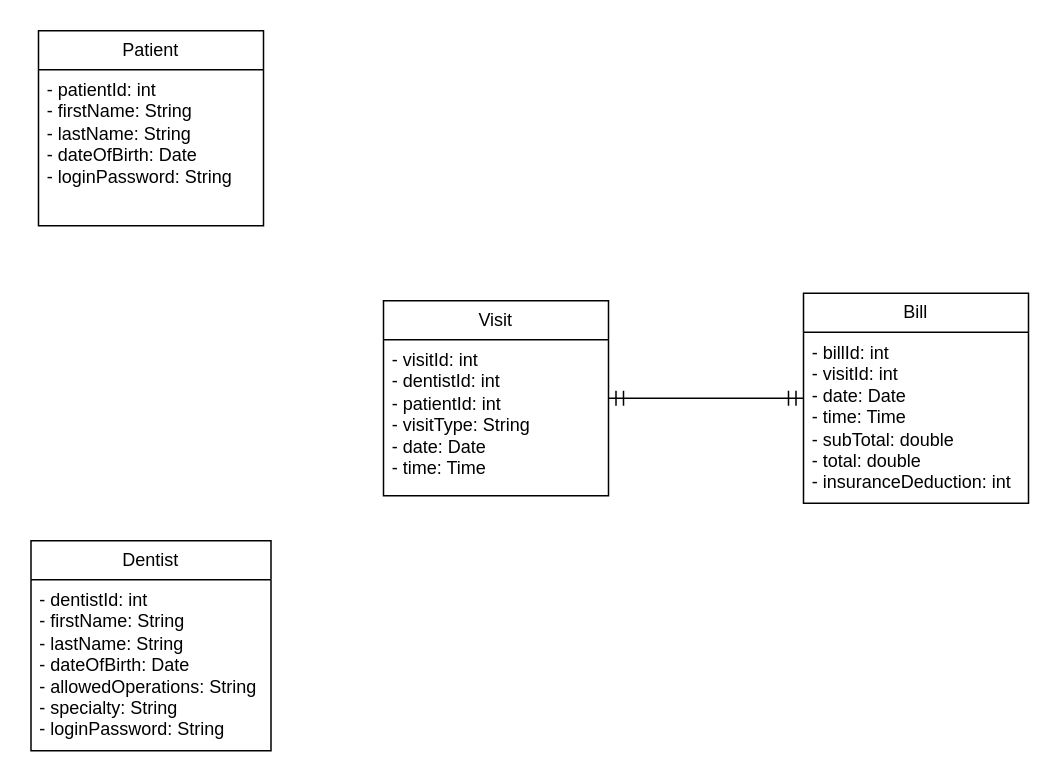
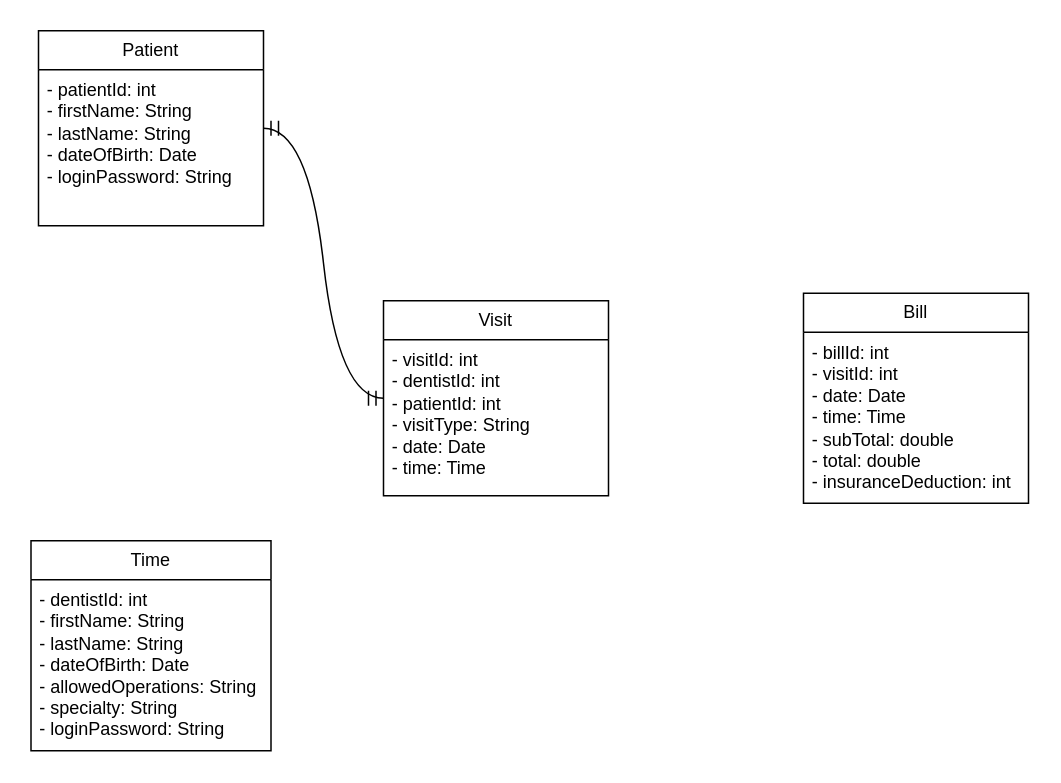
+ <mxCell id="12" value="" style="edgeStyle=entityRelationEdgeStyle;fontSize=12;html=1;endArrow=ERmandOne;startArrow=ERmandOne;rounded=0;startSize=8;endSize=8;curved=1;" parent="1" source="5" target="7" edge="1"><mxGeometry width="100" height="100" relative="1" as="geometry"><mxPoint x="265" y="275" as="sourcePoint" /><mxPoint x="235" y="432" as="targetPoint" /></mxGeometry></mxCell>
- <mxCell id="9" value="" style="edgeStyle=entityRelationEdgeStyle;fontSize=12;html=1;endArrow=ERmandOne;startArrow=ERmandOne;rounded=0;startSize=8;endSize=8;curved=1;" parent="1" source="3" target="5" edge="1"><mxGeometry width="100" height="100" relative="1" as="geometry"><mxPoint x="345" y="540" as="sourcePoint" /><mxPoint x="445" y="440" as="targetPoint" /></mxGeometry></mxCell>
- <mxCell id="10" value="Dentist" style="swimlane;fontStyle=0;childLayout=stackLayout;horizontal=1;startSize=26;fillColor=none;horizontalStack=0;resizeParent=1;resizeParentMax=0;resizeLast=0;collapsible=1;marginBottom=0;whiteSpace=wrap;html=1;" parent="1" vertex="1"><mxGeometry x="20" y="360" width="160" height="140" as="geometry" /></mxCell>
+ <mxCell id="10" value="Time" style="swimlane;fontStyle=0;childLayout=stackLayout;horizontal=1;startSize=26;fillColor=none;horizontalStack=0;resizeParent=1;resizeParentMax=0;resizeLast=0;collapsible=1;marginBottom=0;whiteSpace=wrap;html=1;" parent="1" vertex="1"><mxGeometry x="20" y="360" width="160" height="140" as="geometry" /></mxCell>
